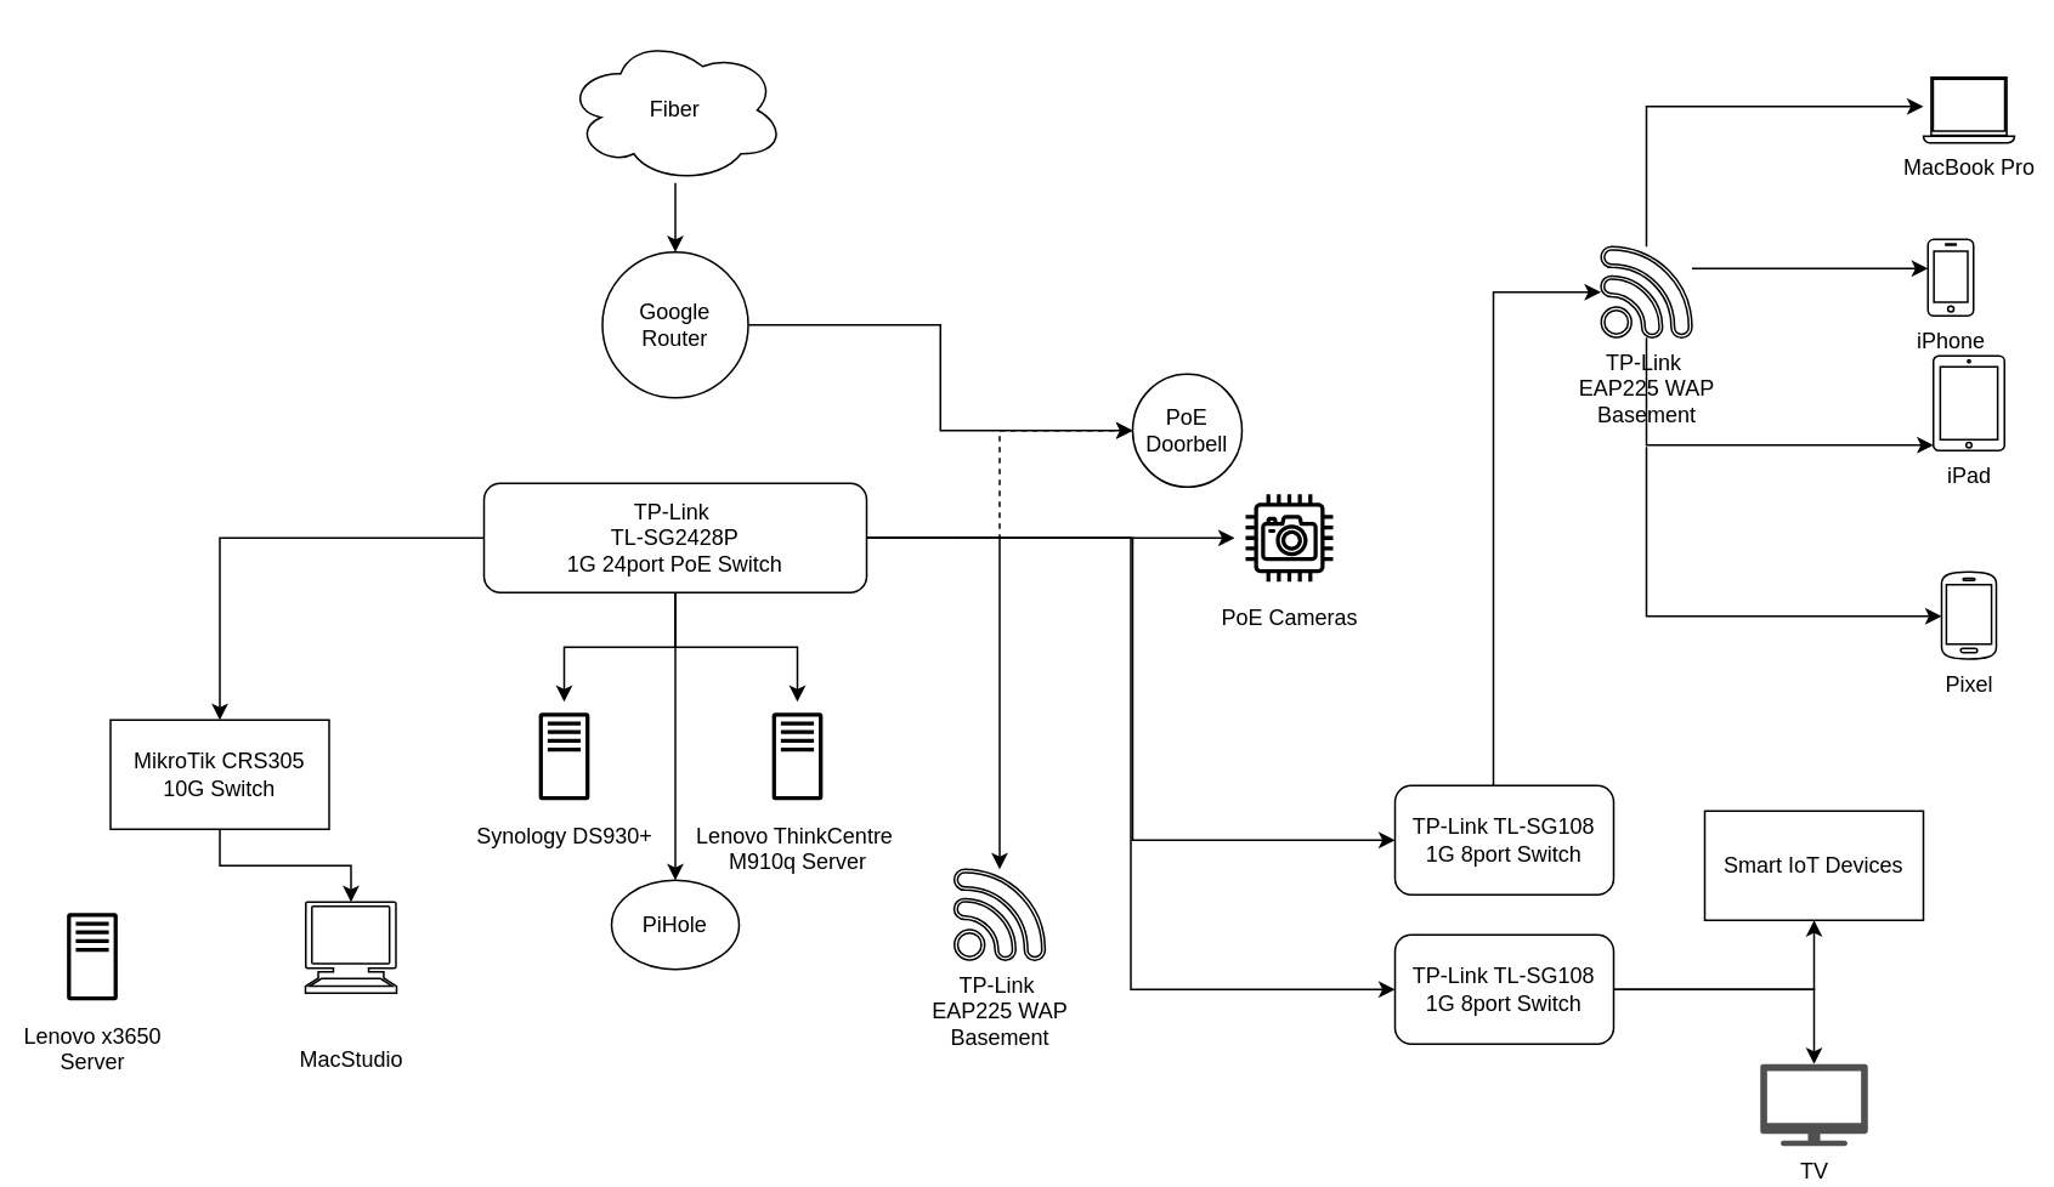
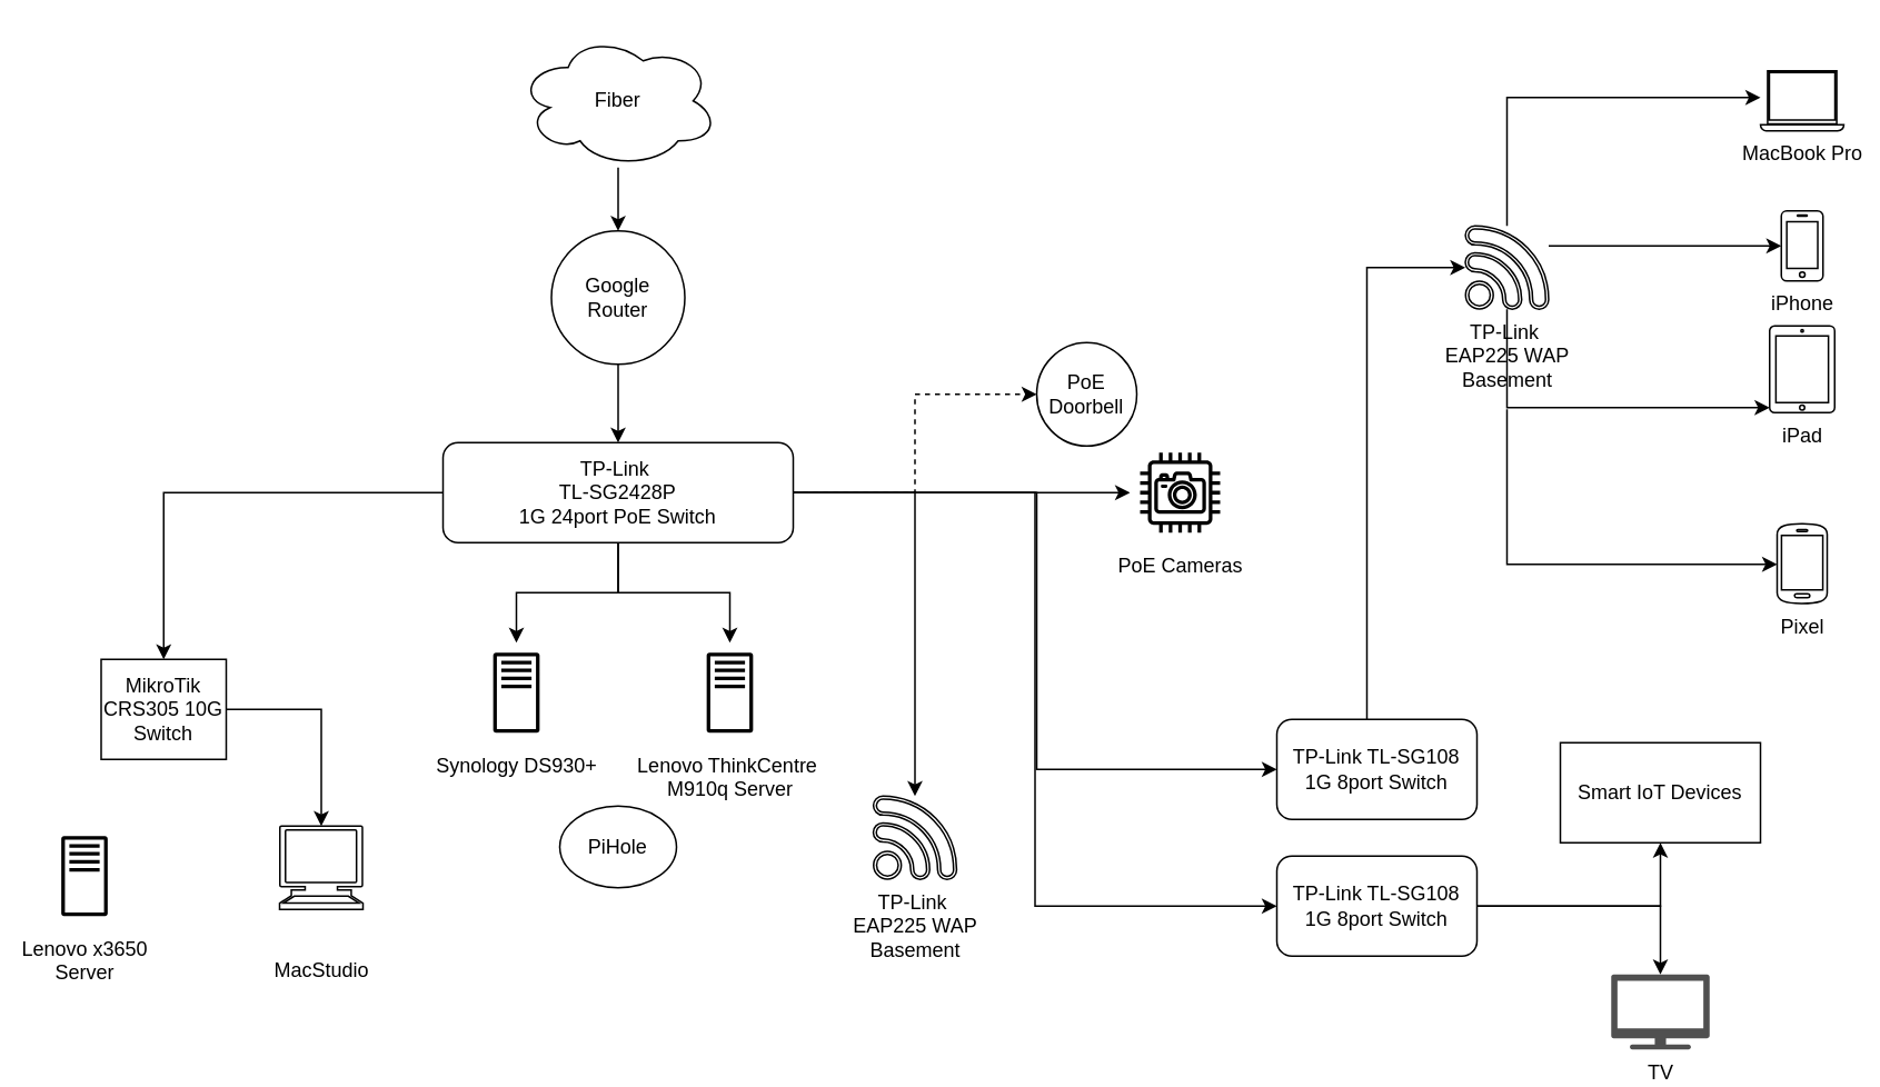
- <mxCell id="33" value="iPhone" style="sketch=0;pointerEvents=1;shadow=0;dashed=0;html=1;labelPosition=center;verticalLabelPosition=bottom;verticalAlign=top;outlineConnect=0;align=center;shape=mxgraph.office.devices.cell_phone_iphone_standalone;" parent="1" vertex="1"><mxGeometry x="1057.5" y="131" width="25" height="42" as="geometry" /></mxCell>
+ <mxCell id="33" value="iPhone" style="sketch=0;pointerEvents=1;shadow=0;dashed=0;html=1;labelPosition=center;verticalLabelPosition=bottom;verticalAlign=top;outlineConnect=0;align=center;shape=mxgraph.office.devices.cell_phone_iphone_standalone;" parent="1" vertex="1"><mxGeometry x="1067.5" y="126" width="25" height="42" as="geometry" /></mxCell>
- <mxCell id="4" value="" style="edgeStyle=orthogonalEdgeStyle;rounded=0;orthogonalLoop=1;jettySize=auto;html=1;" edge="1" parent="1" source="5" target="42"><mxGeometry relative="1" as="geometry" /></mxCell>
+ <mxCell id="4" value="" style="edgeStyle=orthogonalEdgeStyle;rounded=0;orthogonalLoop=1;jettySize=auto;html=1;" edge="1" parent="1" source="5" target="16"><mxGeometry relative="1" as="geometry" /></mxCell>
- <mxCell id="14" style="edgeStyle=orthogonalEdgeStyle;rounded=0;orthogonalLoop=1;jettySize=auto;html=1;" edge="1" parent="1" source="16" target="39"><mxGeometry relative="1" as="geometry" /></mxCell>
- <mxCell id="6" value="MikroTik CRS305 10G Switch" style="rounded=0;whiteSpace=wrap;html=1;" parent="1" vertex="1"><mxGeometry x="60" y="395" width="120" height="60" as="geometry" /></mxCell>
+ <mxCell id="6" value="MikroTik CRS305 10G Switch" style="rounded=0;whiteSpace=wrap;html=1;" parent="1" vertex="1"><mxGeometry x="60" y="395" width="75" height="60" as="geometry" /></mxCell>
